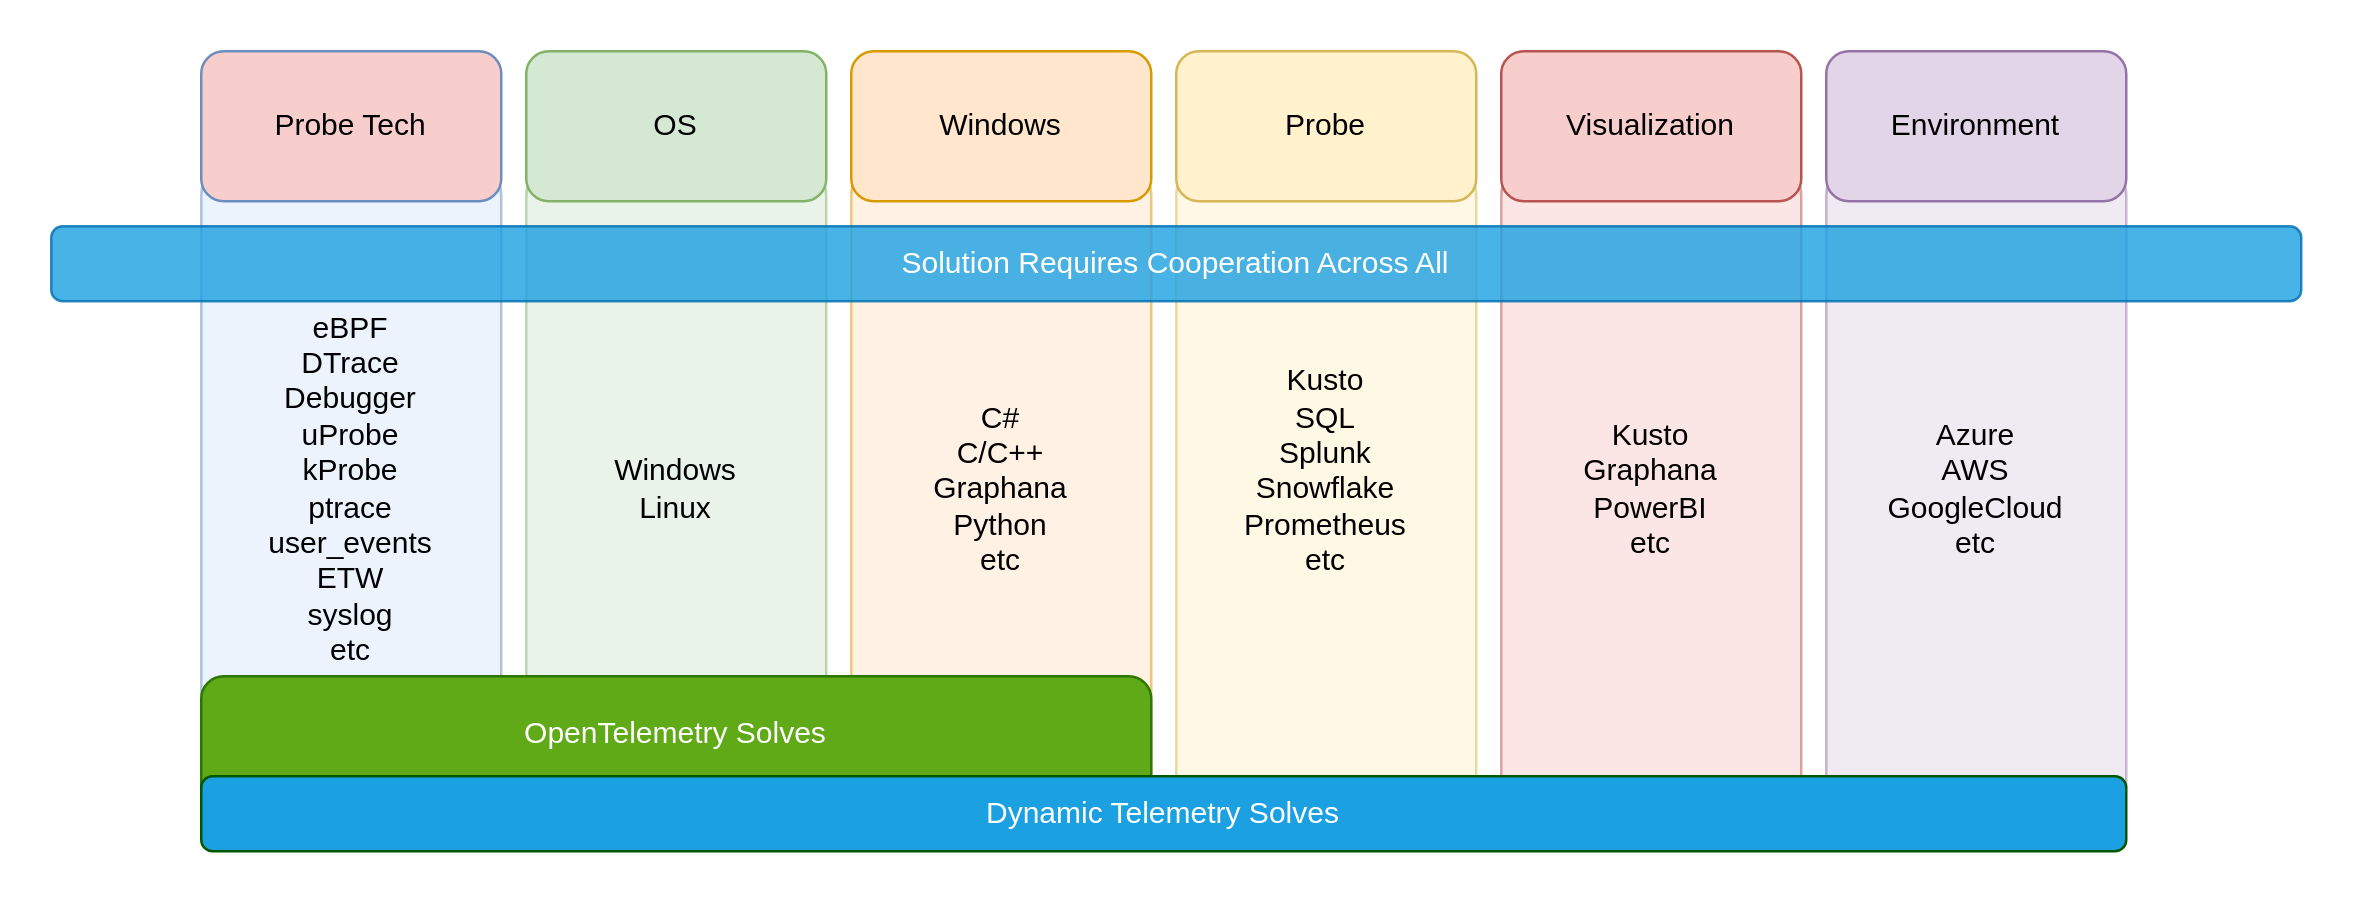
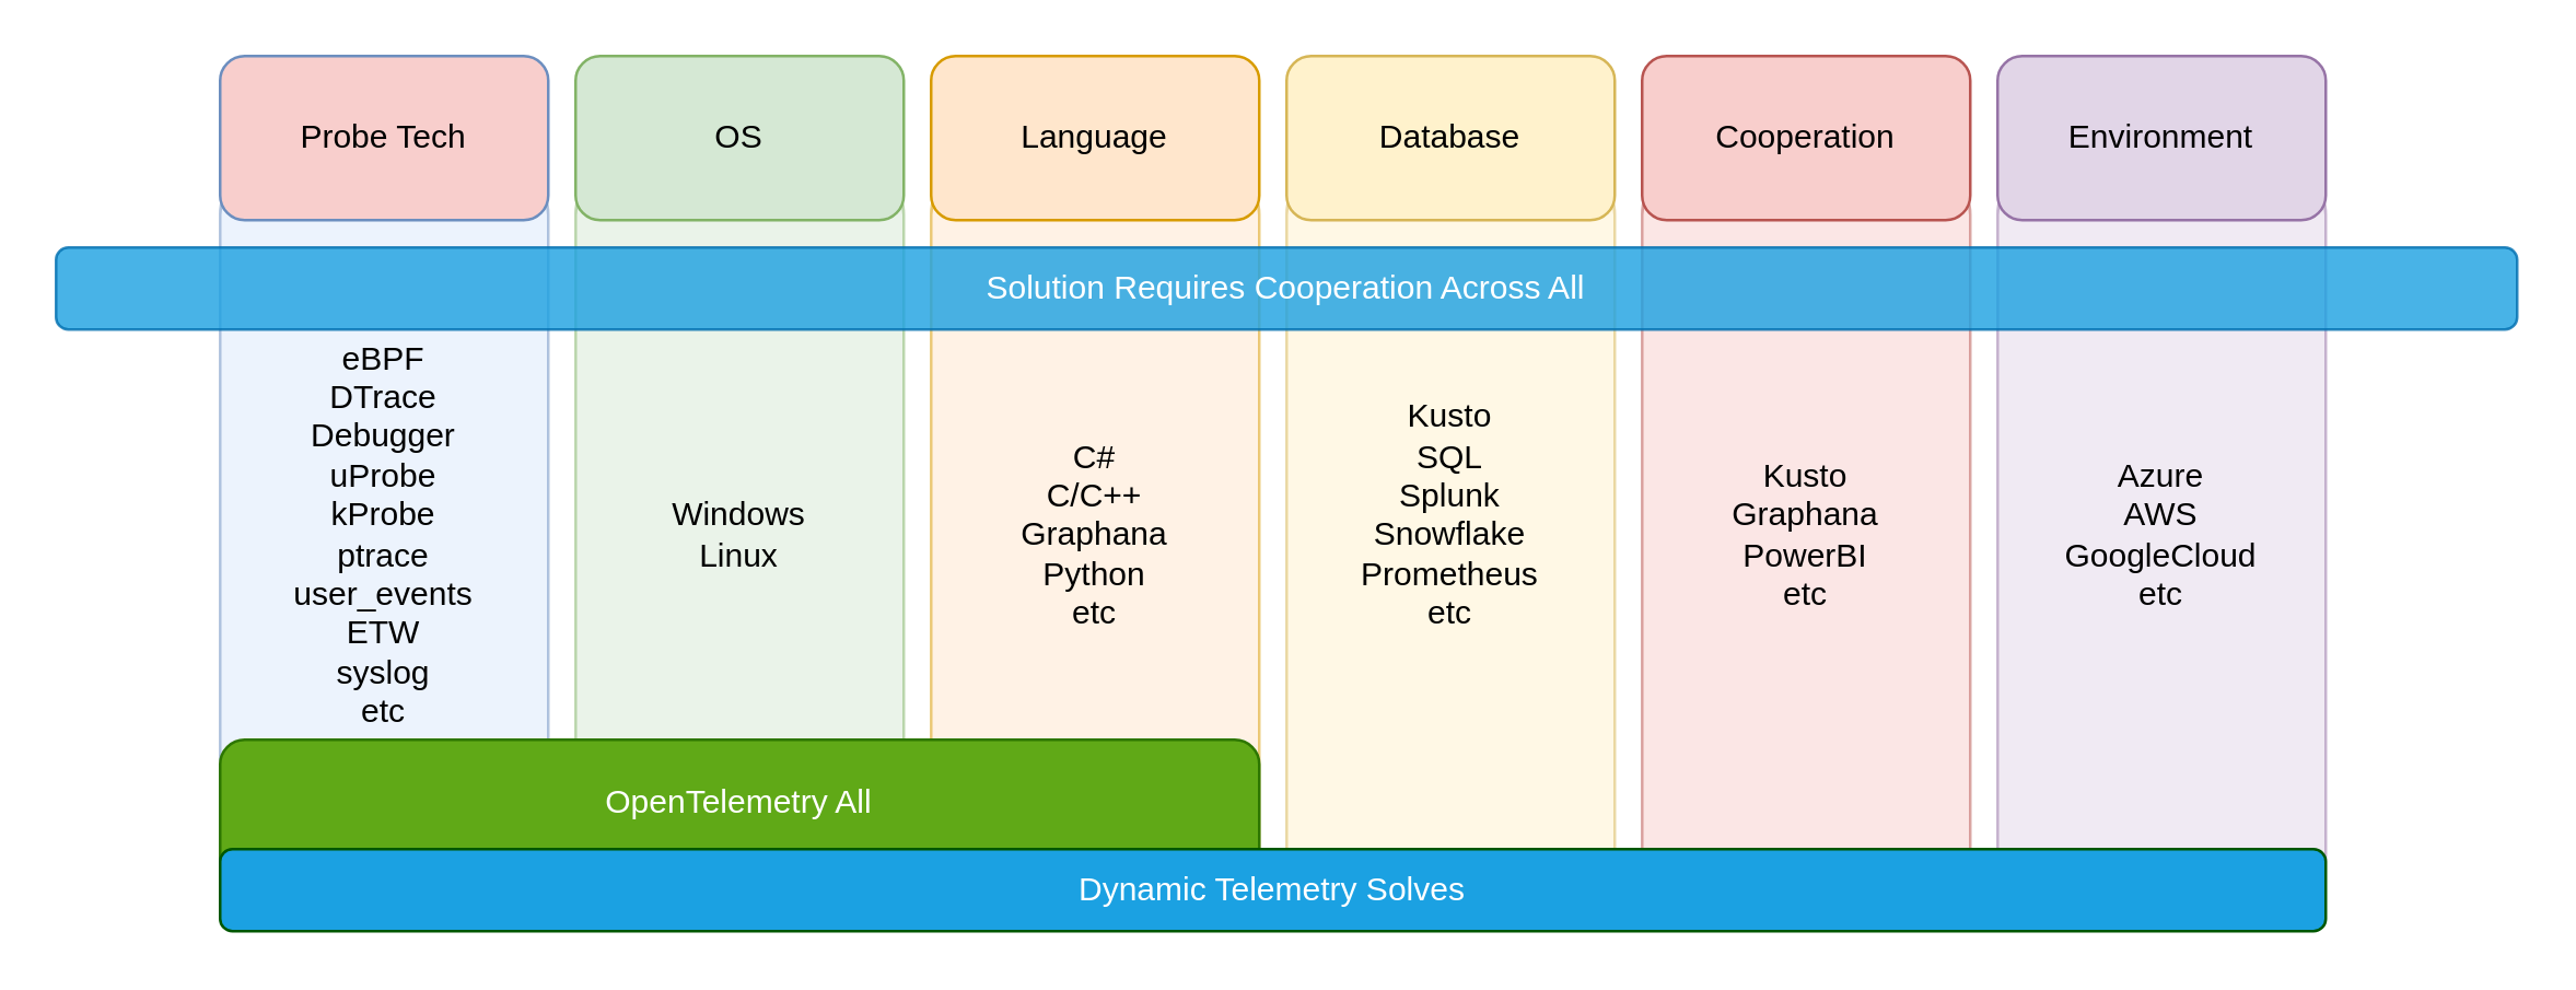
- <mxCell id="11" value="Windows" style="rounded=1;whiteSpace=wrap;html=1;fillColor=#ffe6cc;strokeColor=#d79b00;" parent="1" vertex="1"><mxGeometry x="340" y="20" width="120" height="60" as="geometry" /></mxCell>
+ <mxCell id="11" value="Language" style="rounded=1;whiteSpace=wrap;html=1;fillColor=#ffe6cc;strokeColor=#d79b00;" parent="1" vertex="1"><mxGeometry x="340" y="20" width="120" height="60" as="geometry" /></mxCell>
- <mxCell id="12" value="Probe" style="rounded=1;whiteSpace=wrap;html=1;fillColor=#fff2cc;strokeColor=#d6b656;" parent="1" vertex="1"><mxGeometry x="470" y="20" width="120" height="60" as="geometry" /></mxCell>
+ <mxCell id="12" value="Database" style="rounded=1;whiteSpace=wrap;html=1;fillColor=#fff2cc;strokeColor=#d6b656;" parent="1" vertex="1"><mxGeometry x="470" y="20" width="120" height="60" as="geometry" /></mxCell>
- <mxCell id="13" value="Visualization" style="rounded=1;whiteSpace=wrap;html=1;fillColor=#f8cecc;strokeColor=#b85450;" parent="1" vertex="1"><mxGeometry x="600" y="20" width="120" height="60" as="geometry" /></mxCell>
+ <mxCell id="13" value="Cooperation" style="rounded=1;whiteSpace=wrap;html=1;fillColor=#f8cecc;strokeColor=#b85450;" parent="1" vertex="1"><mxGeometry x="600" y="20" width="120" height="60" as="geometry" /></mxCell>
- <mxCell id="15" value="OpenTelemetry Solves&lt;div&gt;&lt;br&gt;&lt;/div&gt;" style="rounded=1;whiteSpace=wrap;html=1;fillColor=#60a917;strokeColor=#2D7600;fontColor=#ffffff;" vertex="1" parent="1"><mxGeometry x="80" y="270" width="380" height="60" as="geometry" /></mxCell>
+ <mxCell id="15" value="OpenTelemetry All&lt;div&gt;&lt;br&gt;&lt;/div&gt;" style="rounded=1;whiteSpace=wrap;html=1;fillColor=#60a917;strokeColor=#2D7600;fontColor=#ffffff;" vertex="1" parent="1"><mxGeometry x="80" y="270" width="380" height="60" as="geometry" /></mxCell>
